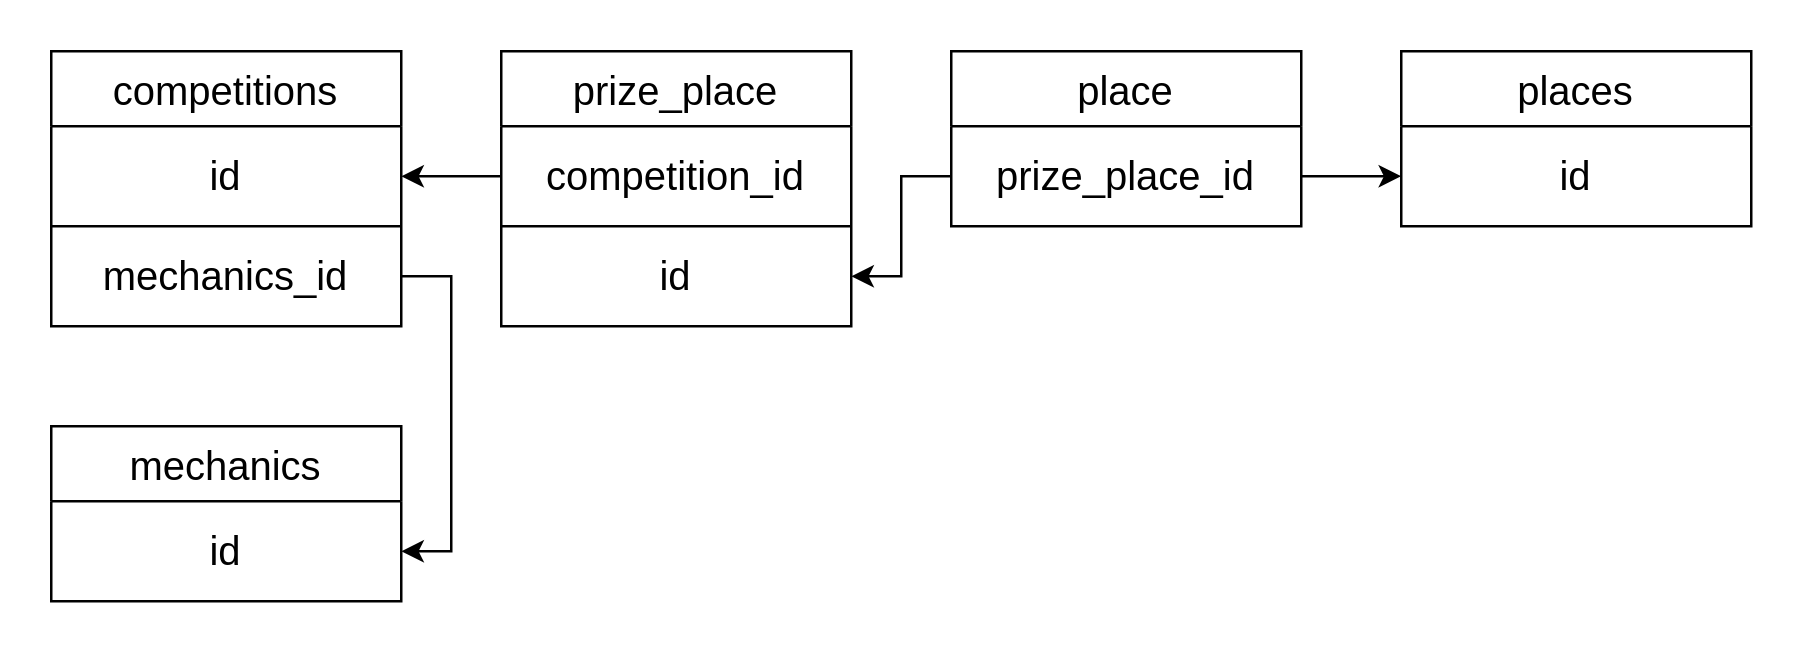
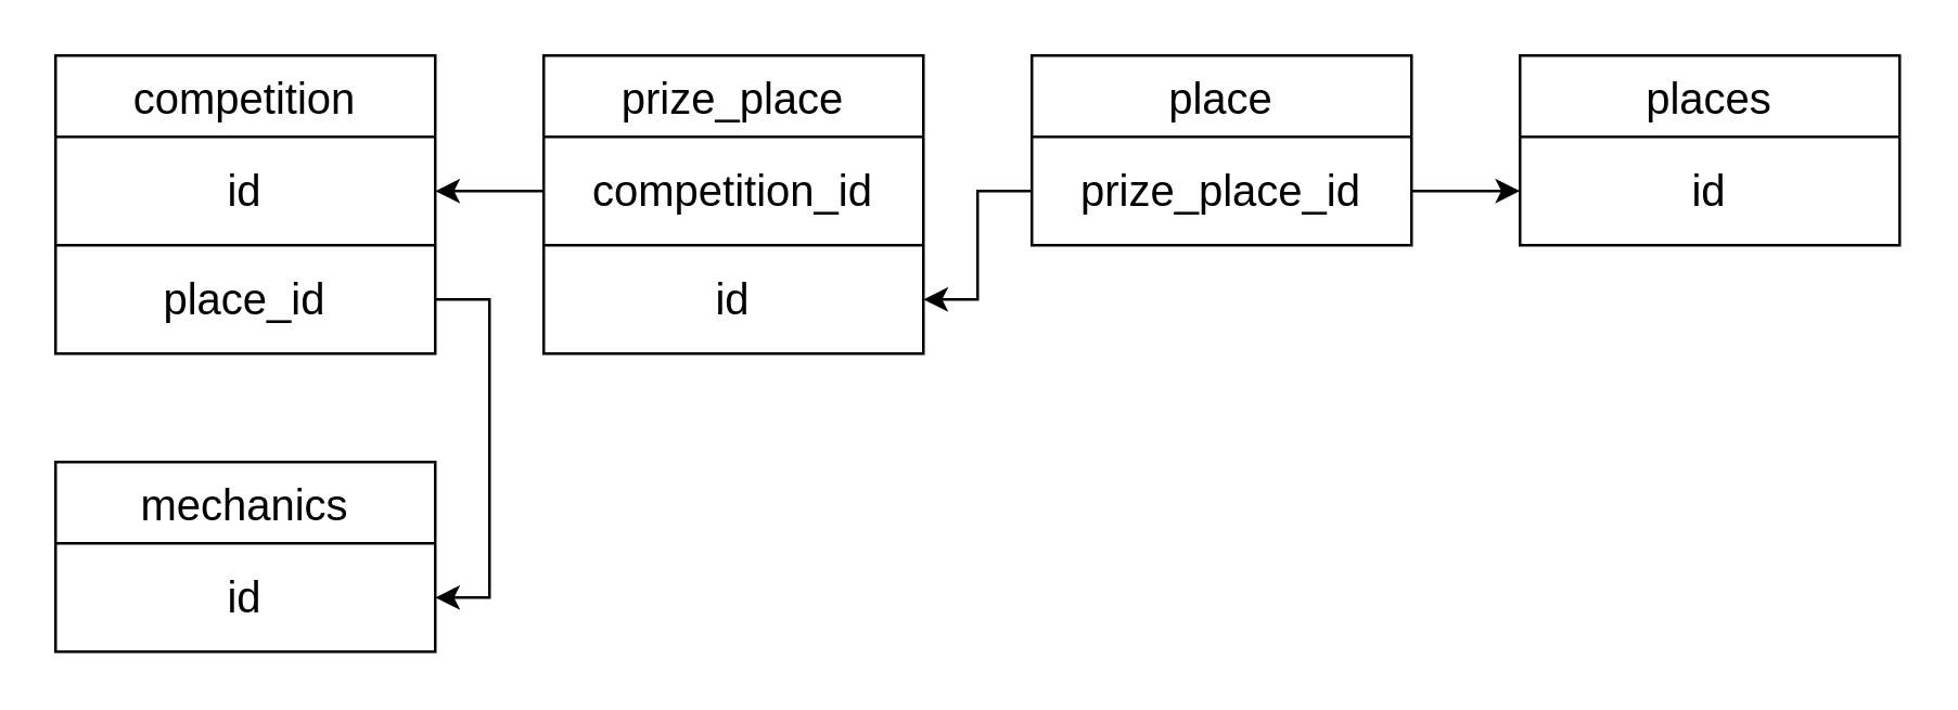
- <mxCell id="2" value="competitions" style="shape=table;startSize=30;container=1;collapsible=0;childLayout=tableLayout;strokeColor=default;fontSize=16;" vertex="1" parent="1"><mxGeometry x="20" y="20" width="140" height="110" as="geometry" /></mxCell>
+ <mxCell id="2" value="competition" style="shape=table;startSize=30;container=1;collapsible=0;childLayout=tableLayout;strokeColor=default;fontSize=16;" vertex="1" parent="1"><mxGeometry x="20" y="20" width="140" height="110" as="geometry" /></mxCell>
- <mxCell id="6" value="&lt;span id=&quot;docs-internal-guid-d01ec0d2-7fff-b537-f497-42f7f3550f92&quot;&gt;&lt;/span&gt;mechanics_id" style="shape=partialRectangle;html=1;whiteSpace=wrap;connectable=0;strokeColor=inherit;overflow=hidden;fillColor=none;top=0;left=0;bottom=0;right=0;pointerEvents=1;fontSize=16;" vertex="1" parent="5"><mxGeometry width="140" height="40" as="geometry"><mxRectangle width="140" height="40" as="alternateBounds" /></mxGeometry></mxCell>
+ <mxCell id="6" value="&lt;span id=&quot;docs-internal-guid-d01ec0d2-7fff-b537-f497-42f7f3550f92&quot;&gt;&lt;/span&gt;place_id" style="shape=partialRectangle;html=1;whiteSpace=wrap;connectable=0;strokeColor=inherit;overflow=hidden;fillColor=none;top=0;left=0;bottom=0;right=0;pointerEvents=1;fontSize=16;" vertex="1" parent="5"><mxGeometry width="140" height="40" as="geometry"><mxRectangle width="140" height="40" as="alternateBounds" /></mxGeometry></mxCell>
